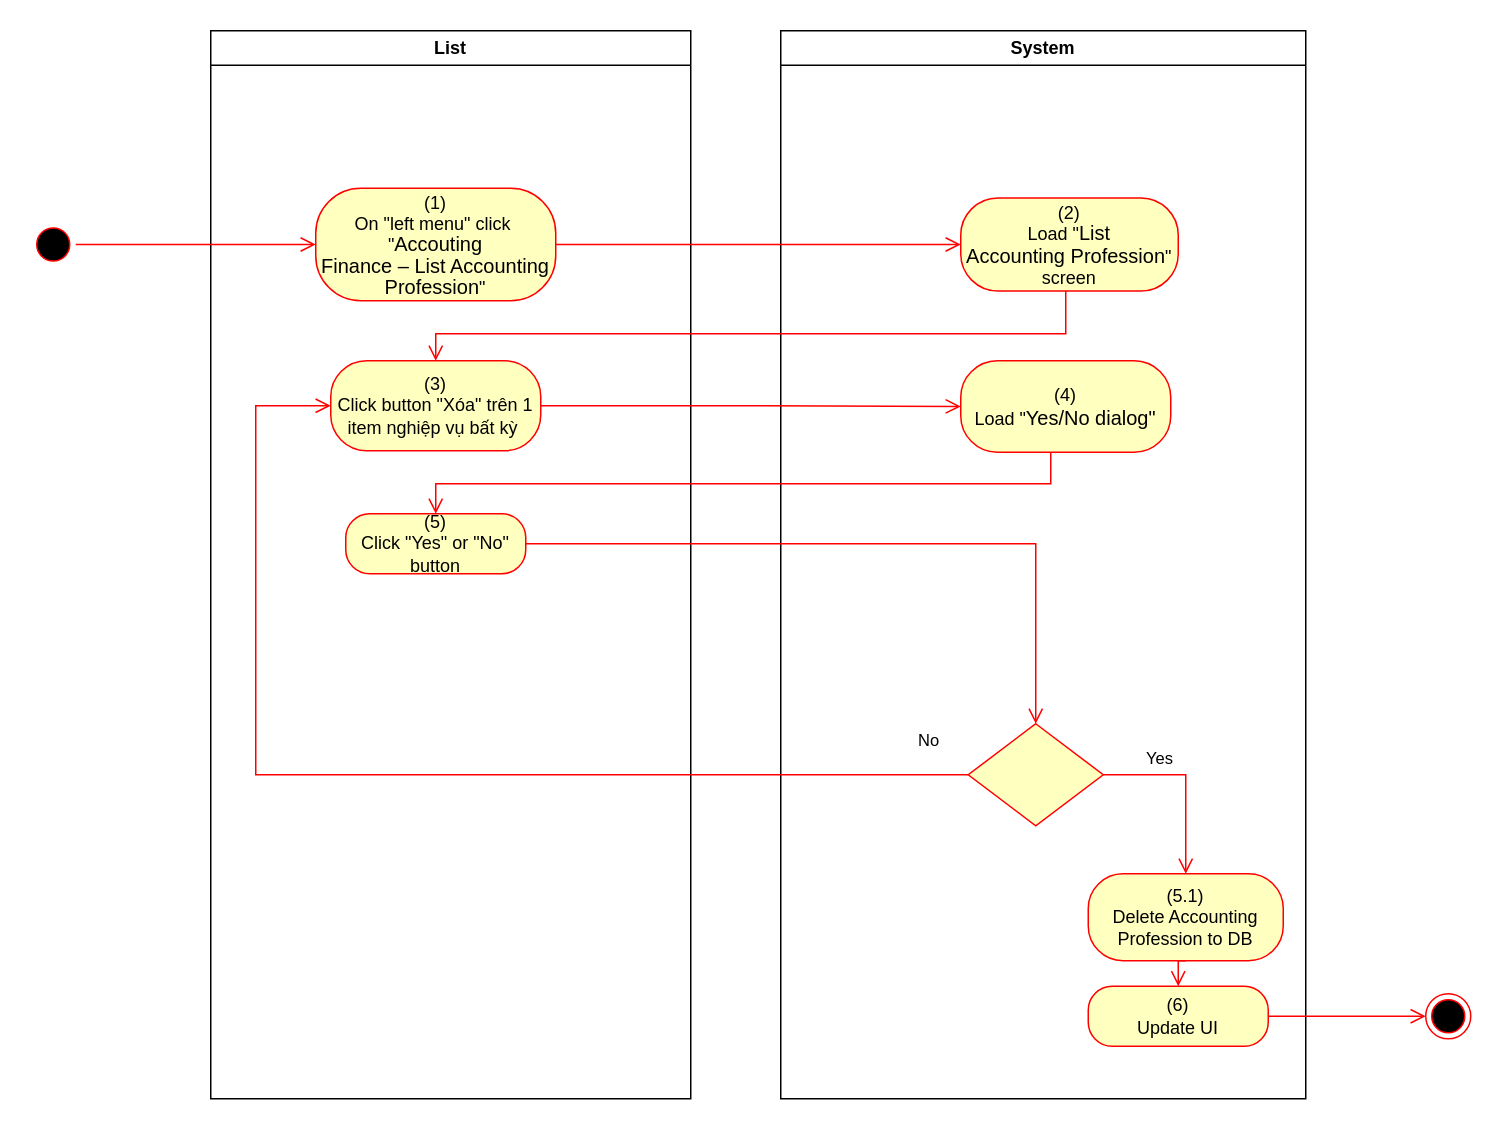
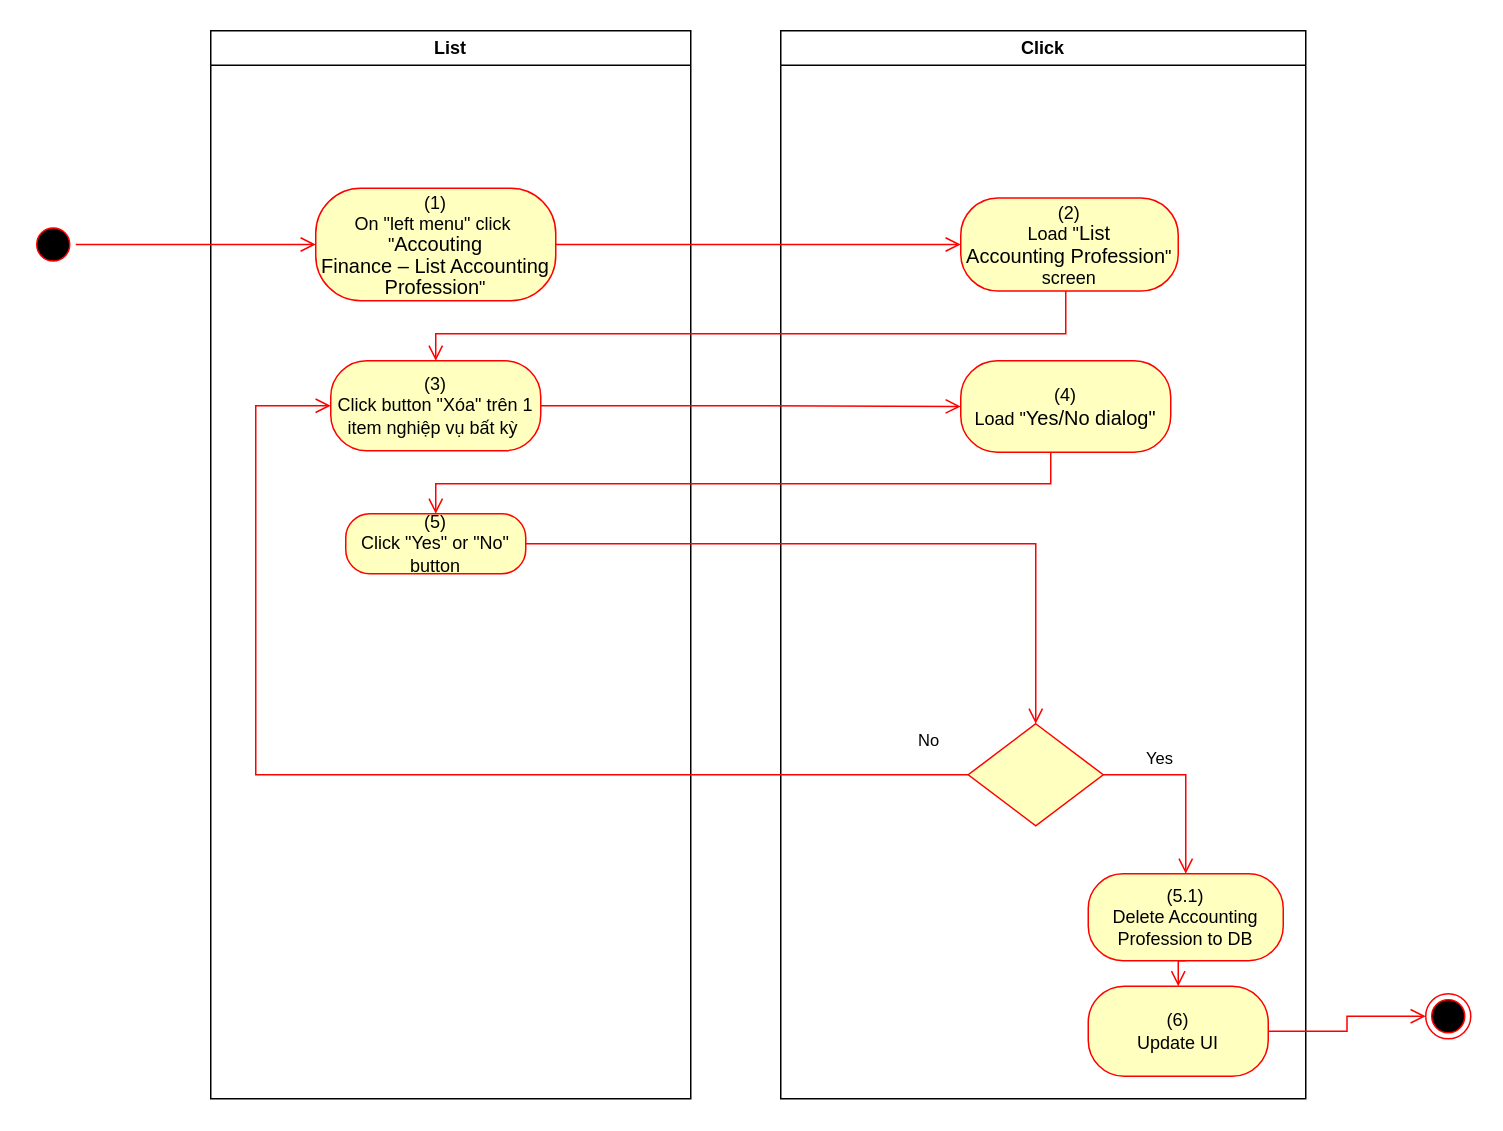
- <mxCell id="6" value="System" style="swimlane;whiteSpace=wrap;startSize=23;" parent="1" vertex="1"><mxGeometry x="520" y="20" width="350" height="712" as="geometry" /></mxCell>
+ <mxCell id="6" value="Click" style="swimlane;whiteSpace=wrap;startSize=23;" parent="1" vertex="1"><mxGeometry x="520" y="20" width="350" height="712" as="geometry" /></mxCell>
- <mxCell id="11" value="(6)&lt;br&gt;Update UI" style="rounded=1;whiteSpace=wrap;html=1;arcSize=40;fontColor=#000000;fillColor=#ffffc0;strokeColor=#ff0000;" parent="6" vertex="1"><mxGeometry x="205" y="637" width="120" height="40" as="geometry" /></mxCell>
+ <mxCell id="11" value="(6)&lt;br&gt;Update UI" style="rounded=1;whiteSpace=wrap;html=1;arcSize=40;fontColor=#000000;fillColor=#ffffc0;strokeColor=#ff0000;" parent="6" vertex="1"><mxGeometry x="205" y="637" width="120" height="60" as="geometry" /></mxCell>
